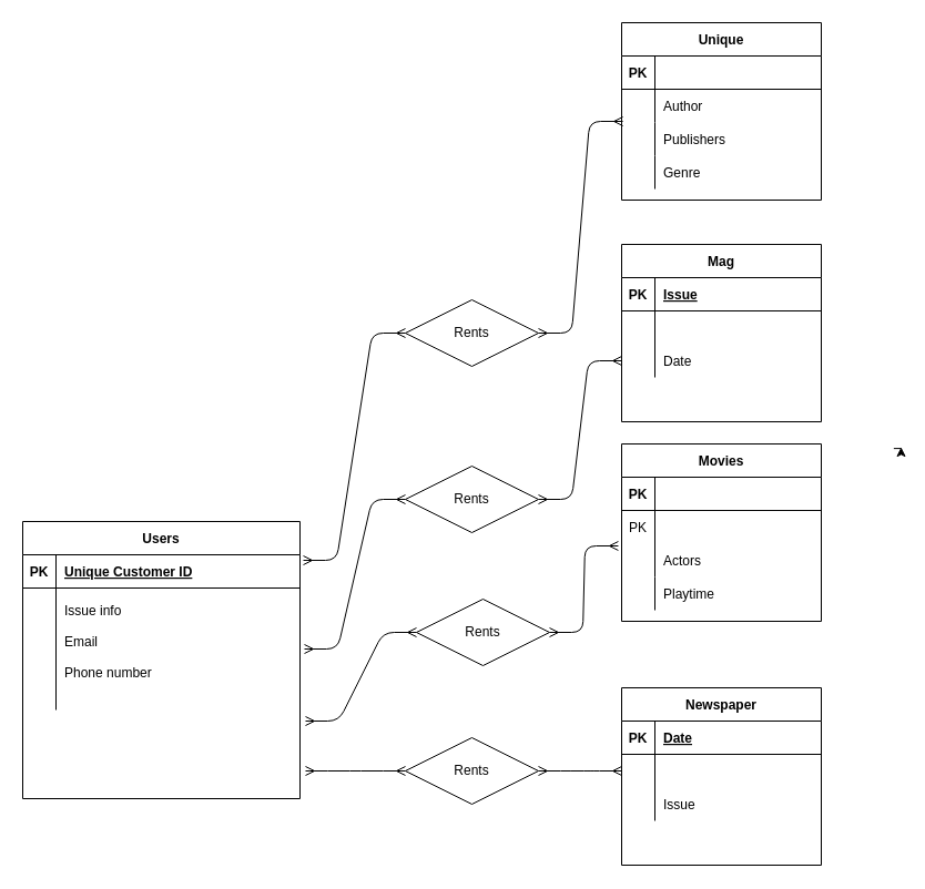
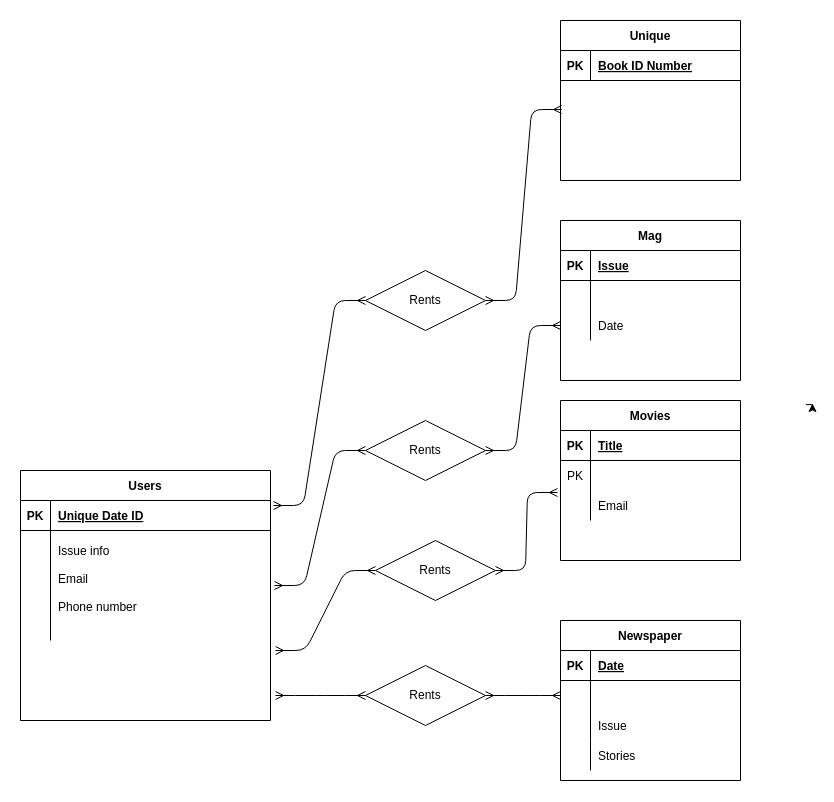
+ <mxCell id="52" value="Book ID Number" style="shape=partialRectangle;connectable=0;fillColor=none;top=0;left=0;bottom=0;right=0;align=left;spacingLeft=6;fontStyle=5;overflow=hidden;" vertex="1" parent="50"><mxGeometry x="30" width="150" height="30" as="geometry" /></mxCell>
- <mxCell id="55" value="Author" style="shape=partialRectangle;connectable=0;fillColor=none;top=0;left=0;bottom=0;right=0;align=left;spacingLeft=6;overflow=hidden;" vertex="1" parent="53"><mxGeometry x="30" width="150" height="30" as="geometry" /></mxCell>
- <mxCell id="58" value="Publishers" style="shape=partialRectangle;connectable=0;fillColor=none;top=0;left=0;bottom=0;right=0;align=left;spacingLeft=6;overflow=hidden;" vertex="1" parent="56"><mxGeometry x="30" width="150" height="30" as="geometry" /></mxCell>
- <mxCell id="61" value="Genre" style="shape=partialRectangle;connectable=0;fillColor=none;top=0;left=0;bottom=0;right=0;align=left;spacingLeft=6;overflow=hidden;" vertex="1" parent="59"><mxGeometry x="30" width="150" height="30" as="geometry" /></mxCell>
+ <mxCell id="25" value="Title" style="shape=partialRectangle;connectable=0;fillColor=none;top=0;left=0;bottom=0;right=0;align=left;spacingLeft=6;fontStyle=5;overflow=hidden;" vertex="1" parent="23"><mxGeometry x="30" width="150" height="30" as="geometry" /></mxCell>
- <mxCell id="30" value="Actors" style="shape=partialRectangle;connectable=0;fillColor=none;top=0;left=0;bottom=0;right=0;align=left;spacingLeft=6;overflow=hidden;" vertex="1" parent="28"><mxGeometry x="30" width="150" height="30" as="geometry" /></mxCell>
+ <mxCell id="30" value="Email" style="shape=partialRectangle;connectable=0;fillColor=none;top=0;left=0;bottom=0;right=0;align=left;spacingLeft=6;overflow=hidden;" vertex="1" parent="28"><mxGeometry x="30" width="150" height="30" as="geometry" /></mxCell>
- <mxCell id="5" value="Unique Customer ID" style="shape=partialRectangle;overflow=hidden;connectable=0;fillColor=none;top=0;left=0;bottom=0;right=0;align=left;spacingLeft=6;fontStyle=5;" parent="3" vertex="1"><mxGeometry x="30" width="220" height="30" as="geometry" /></mxCell>
+ <mxCell id="5" value="Unique Date ID" style="shape=partialRectangle;overflow=hidden;connectable=0;fillColor=none;top=0;left=0;bottom=0;right=0;align=left;spacingLeft=6;fontStyle=5;" parent="3" vertex="1"><mxGeometry x="30" width="220" height="30" as="geometry" /></mxCell>
- <mxCell id="33" value="Playtime" style="shape=partialRectangle;connectable=0;fillColor=none;top=0;left=0;bottom=0;right=0;align=left;spacingLeft=6;overflow=hidden;" vertex="1" parent="31"><mxGeometry x="30" width="150" height="30" as="geometry" /></mxCell>
+ <mxCell id="21" value="Stories" style="shape=partialRectangle;connectable=0;fillColor=none;top=0;left=0;bottom=0;right=0;align=left;spacingLeft=6;overflow=hidden;" vertex="1" parent="19"><mxGeometry x="30" width="150" height="30" as="geometry" /></mxCell>
